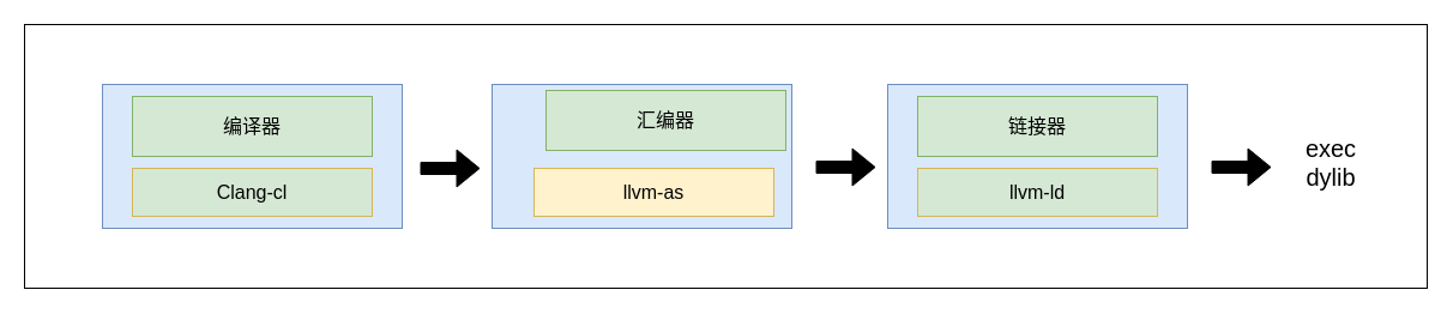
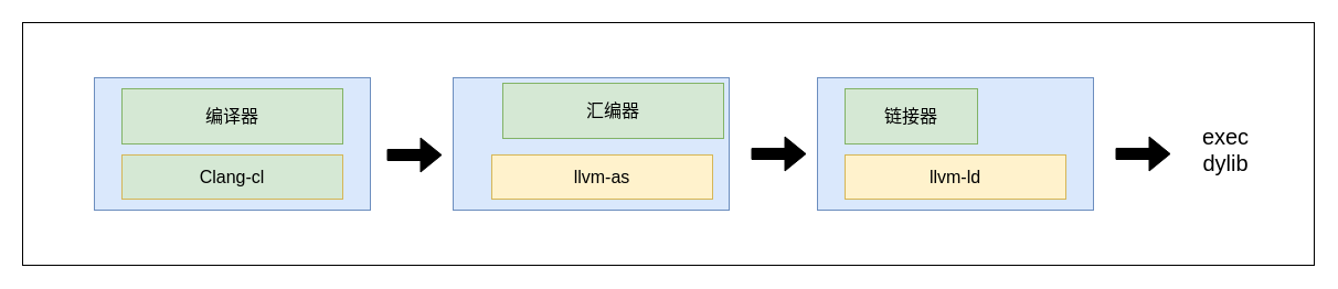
- <mxCell id="10" value="链接器" style="rounded=0;whiteSpace=wrap;html=1;fontSize=16;fillColor=#d5e8d4;strokeColor=#82b366;" vertex="1" parent="1"><mxGeometry x="765" y="80" width="200" height="50" as="geometry" /></mxCell>
+ <mxCell id="10" value="链接器" style="rounded=0;whiteSpace=wrap;html=1;fontSize=16;fillColor=#d5e8d4;strokeColor=#82b366;" vertex="1" parent="1"><mxGeometry x="765" y="80" width="120" height="50" as="geometry" /></mxCell>
- <mxCell id="11" value="llvm-ld" style="rounded=0;whiteSpace=wrap;html=1;fontSize=16;fillColor=#d5e8d4;strokeColor=#d6b656;" vertex="1" parent="1"><mxGeometry x="765" y="140" width="200" height="40" as="geometry" /></mxCell>
+ <mxCell id="11" value="llvm-ld" style="rounded=0;whiteSpace=wrap;html=1;fontSize=16;fillColor=#fff2cc;strokeColor=#d6b656;" vertex="1" parent="1"><mxGeometry x="765" y="140" width="200" height="40" as="geometry" /></mxCell>
